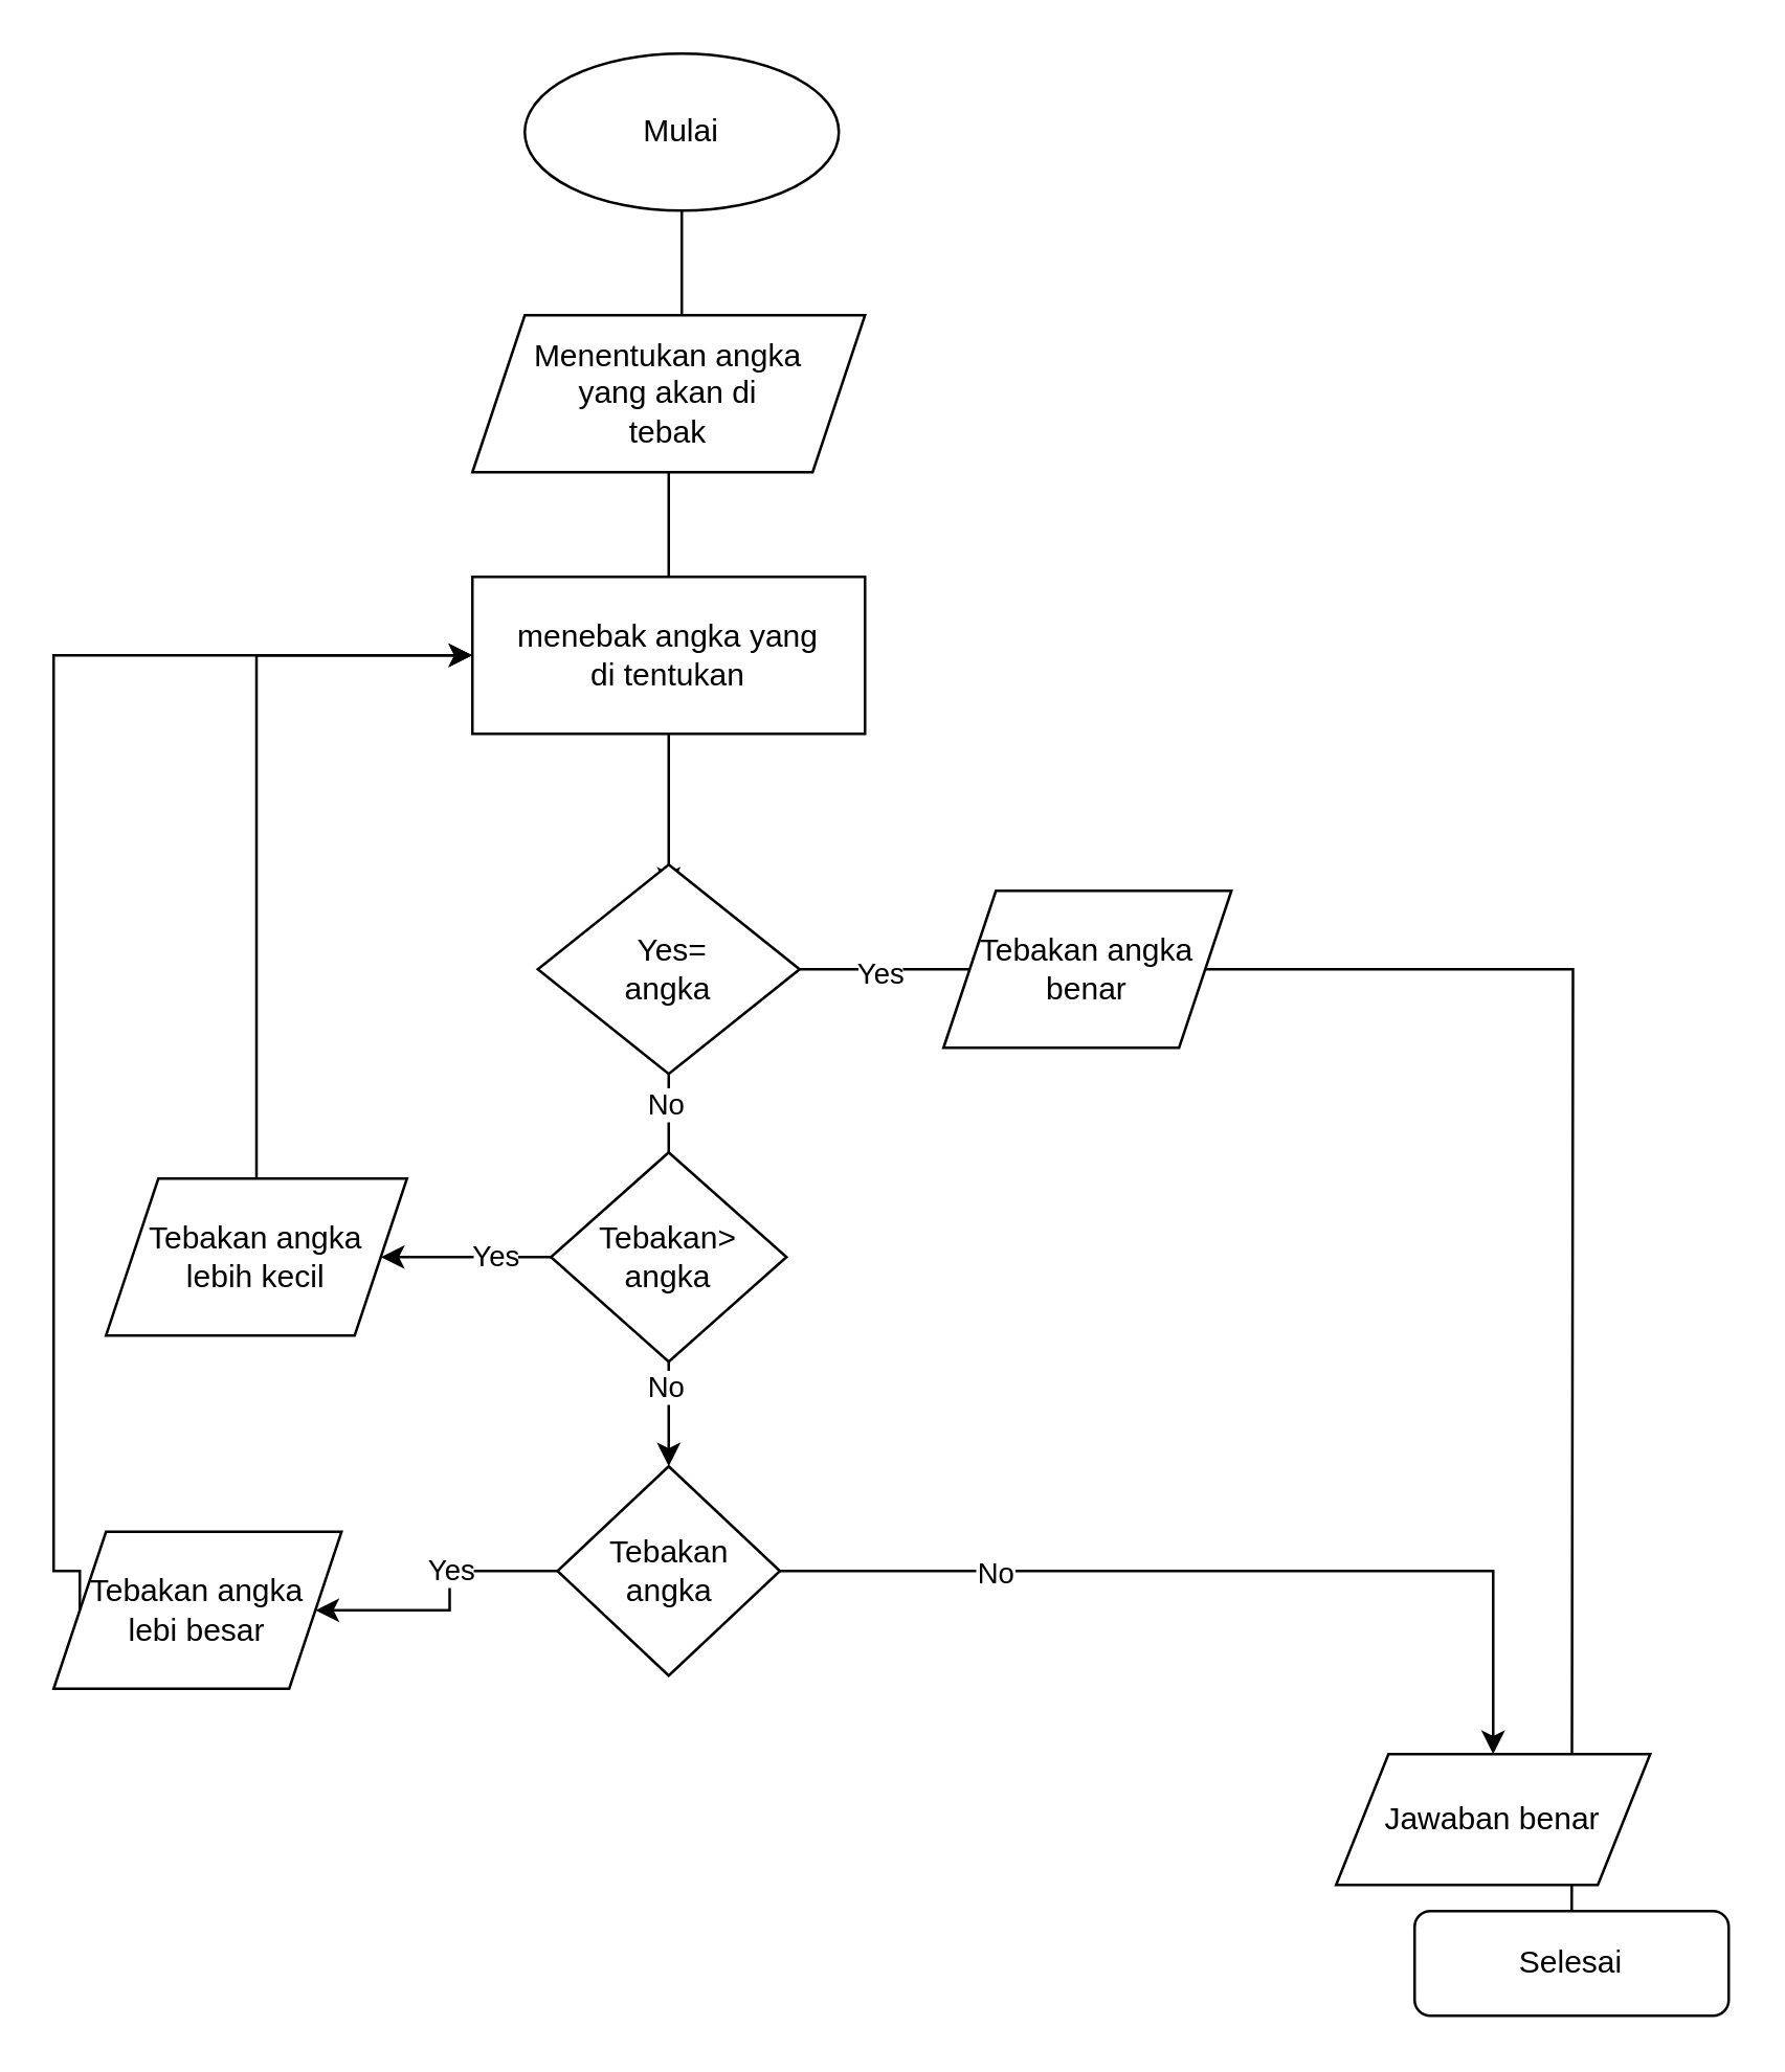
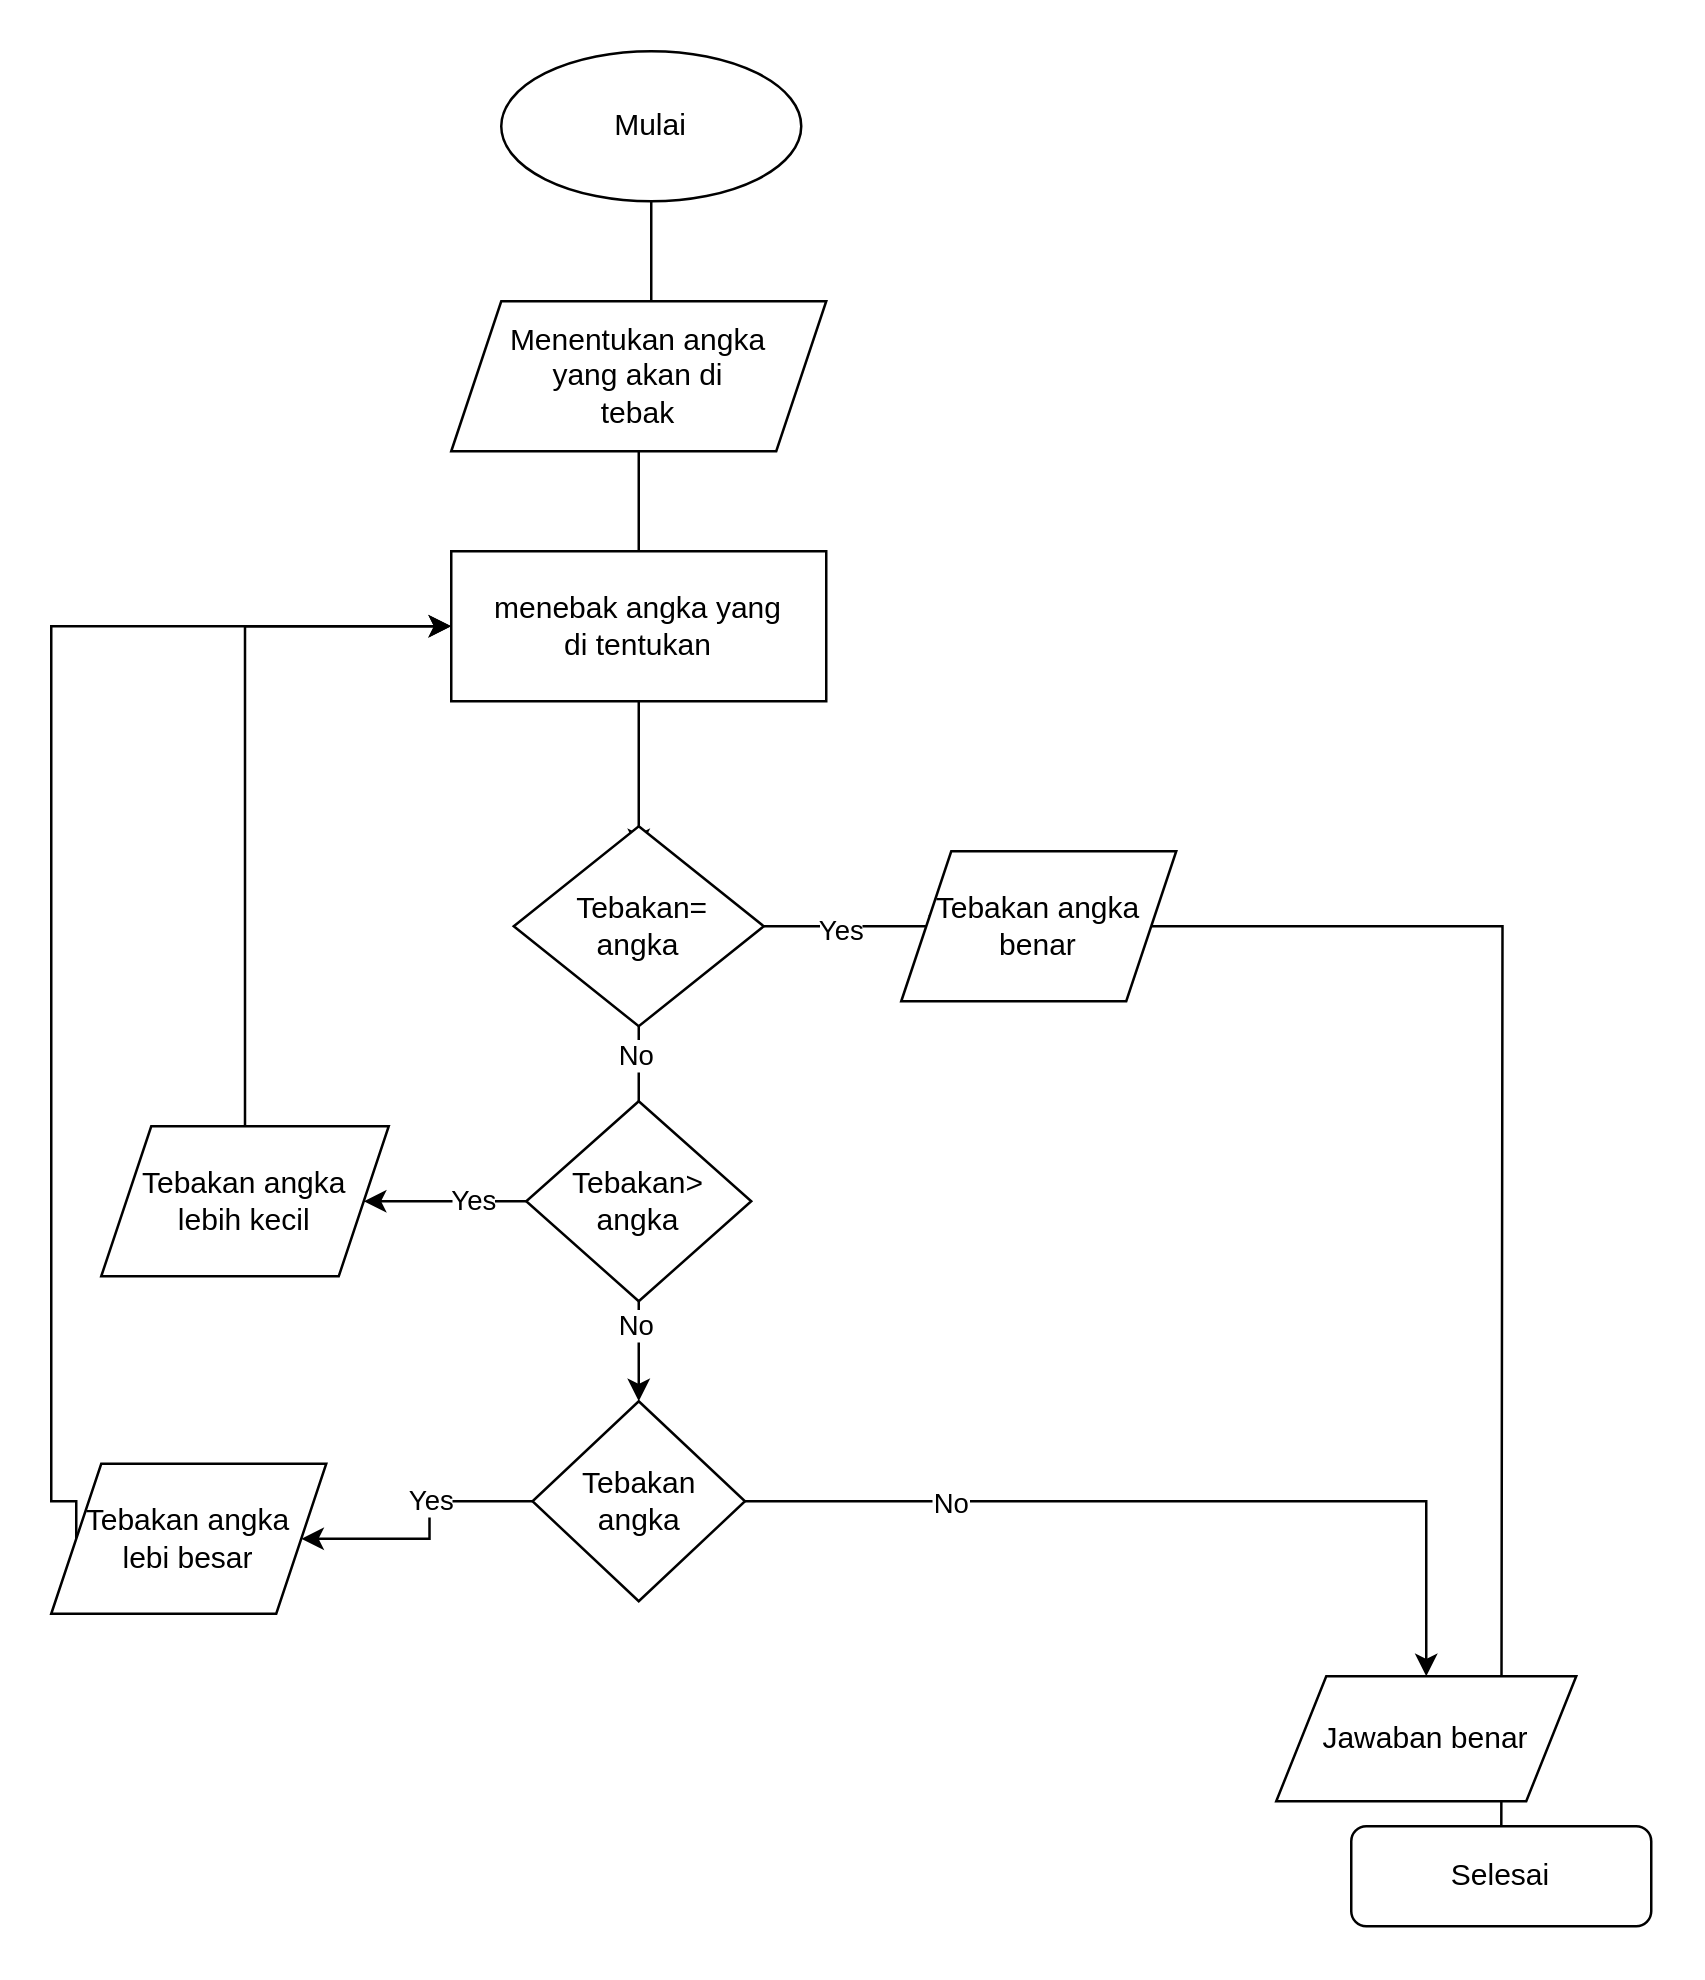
- <mxCell id="12" value="&lt;div&gt;&amp;nbsp;Yes=&lt;/div&gt;&lt;div&gt;angka&lt;br&gt;&lt;/div&gt;" style="rhombus;whiteSpace=wrap;html=1;" vertex="1" parent="1"><mxGeometry x="205" y="330" width="100" height="80" as="geometry" /></mxCell>
+ <mxCell id="12" value="&lt;div&gt;&amp;nbsp;Tebakan=&lt;/div&gt;&lt;div&gt;angka&lt;br&gt;&lt;/div&gt;" style="rhombus;whiteSpace=wrap;html=1;" vertex="1" parent="1"><mxGeometry x="205" y="330" width="100" height="80" as="geometry" /></mxCell>
